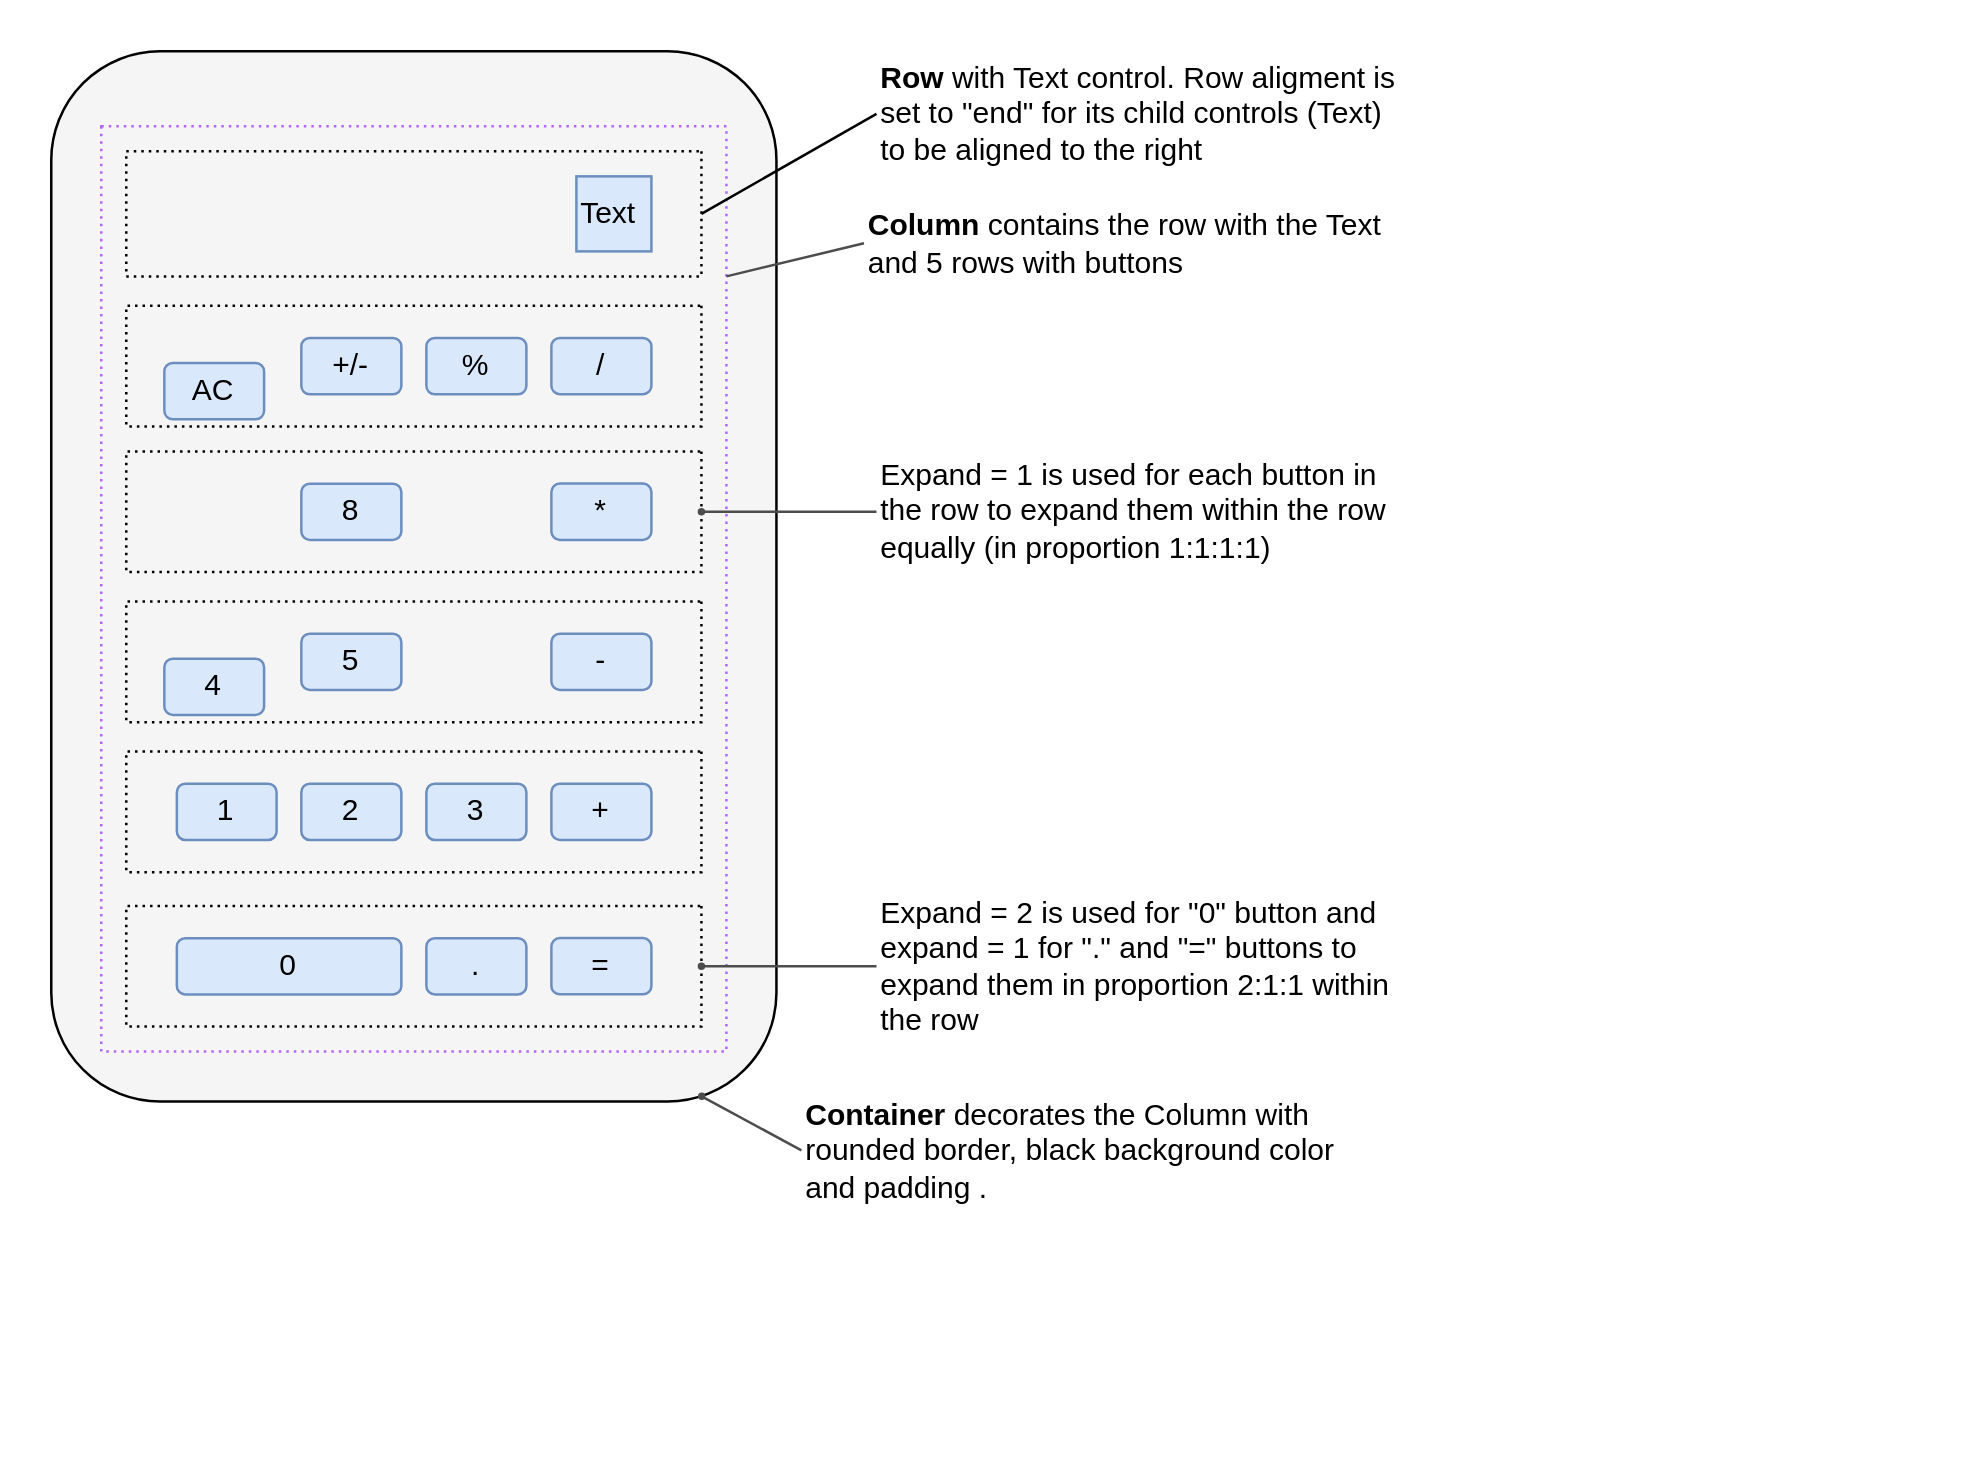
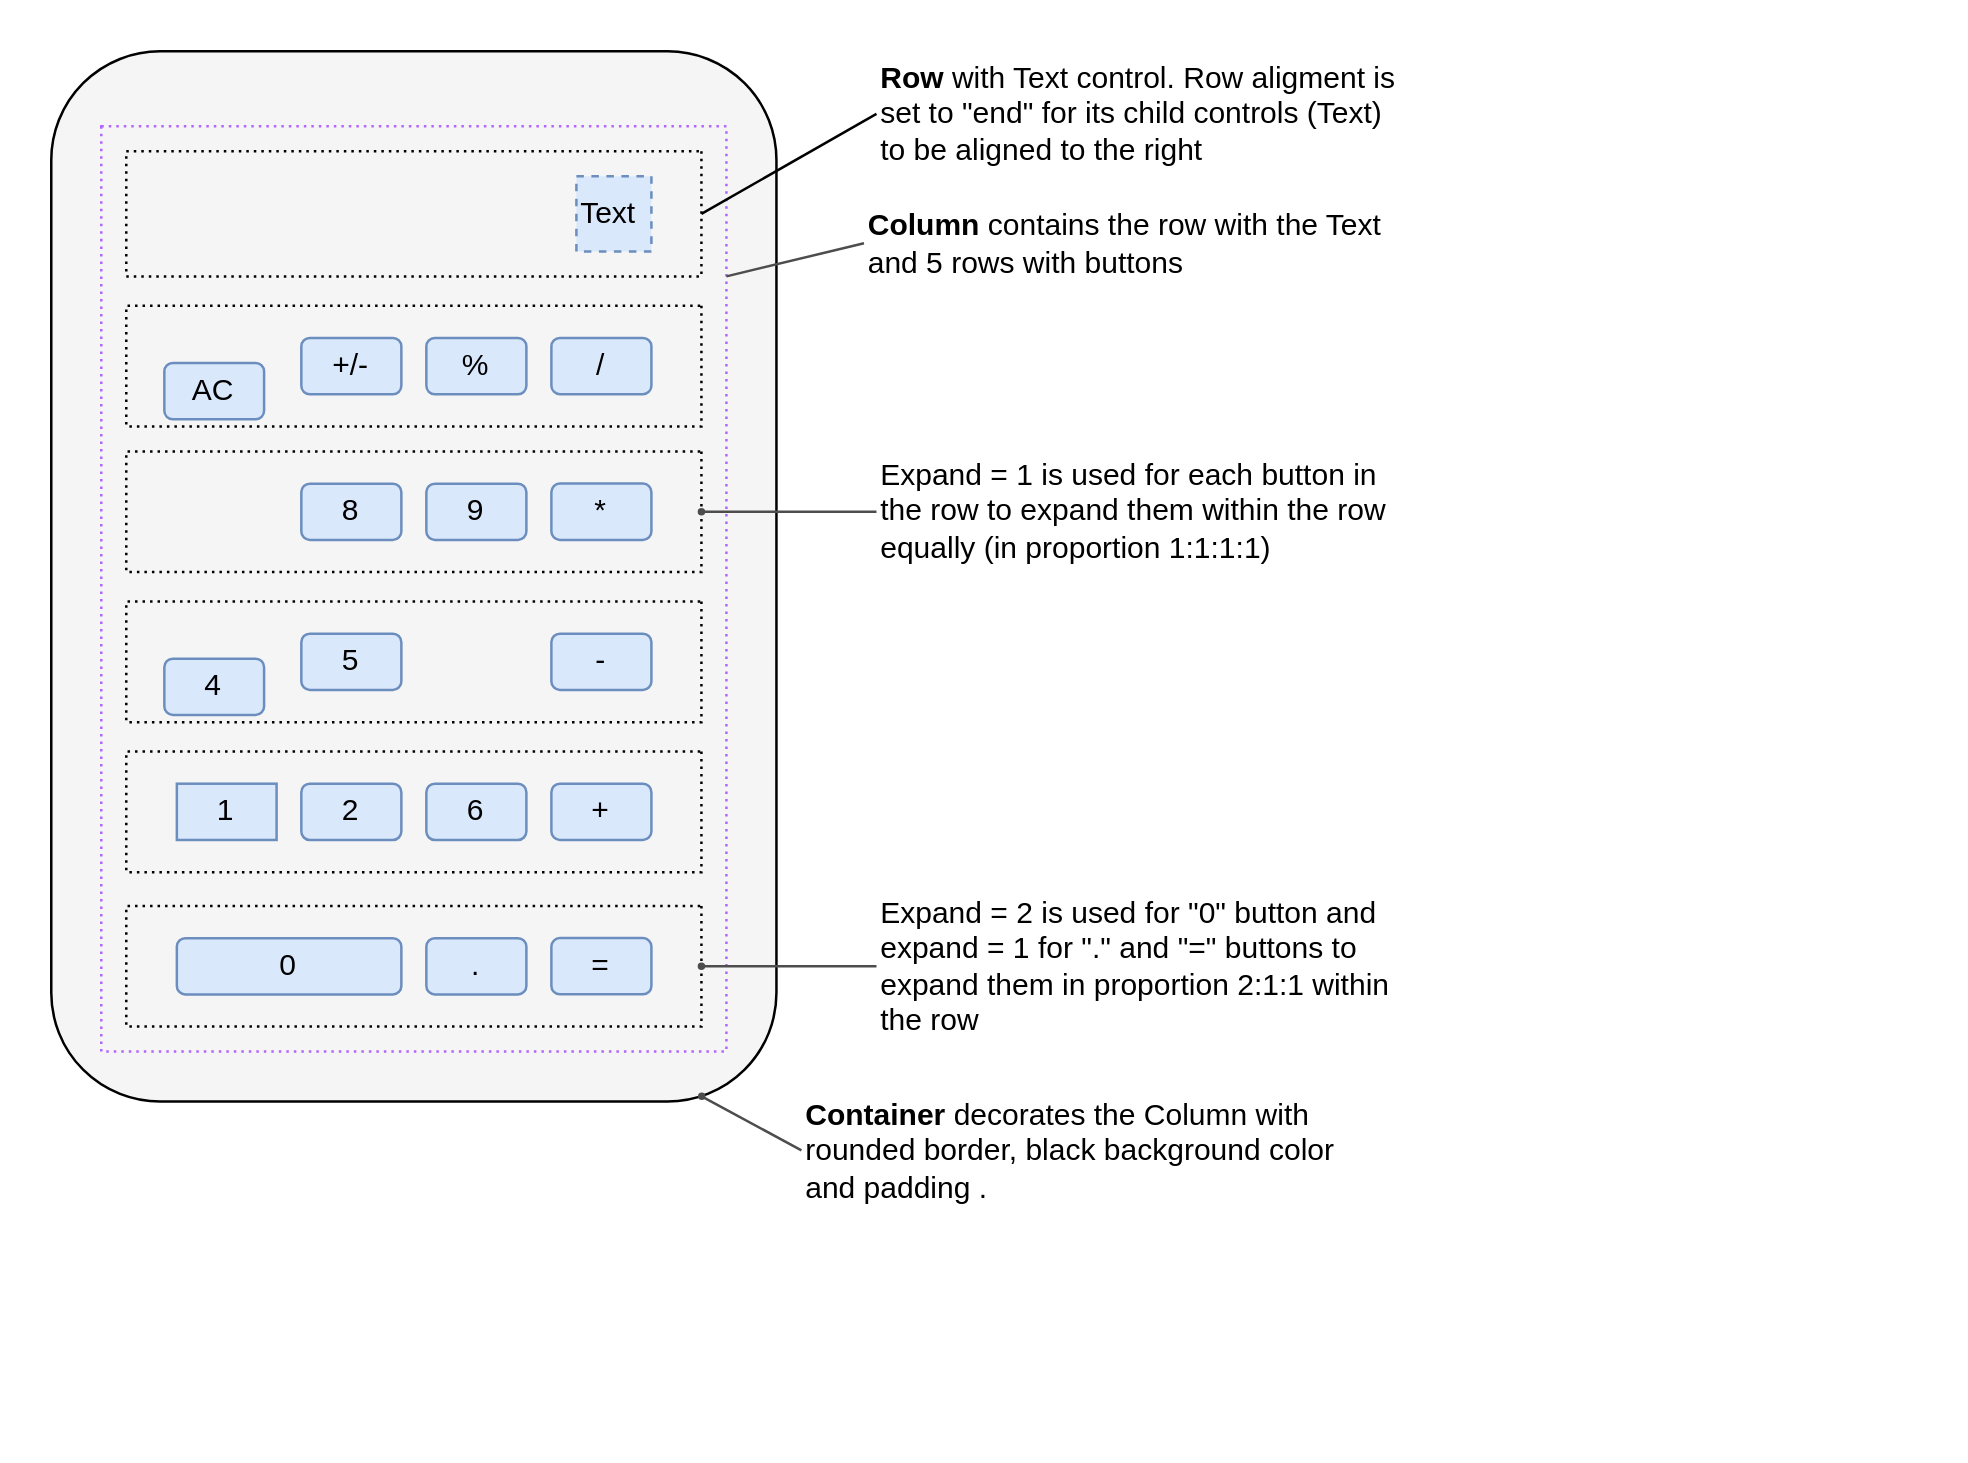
- <mxCell id="7" value="Text" style="rounded=0;whiteSpace=wrap;html=1;fillColor=#dae8fc;sketch=0;strokeColor=#6c8ebf;align=left;" vertex="1" parent="1"><mxGeometry x="230" y="70" width="30" height="30" as="geometry" /></mxCell>
+ <mxCell id="7" value="Text" style="rounded=0;whiteSpace=wrap;html=1;fillColor=#dae8fc;sketch=0;strokeColor=#6c8ebf;align=left;dashed=1;" vertex="1" parent="1"><mxGeometry x="230" y="70" width="30" height="30" as="geometry" /></mxCell>
+ <mxCell id="20" value="9" style="rounded=1;whiteSpace=wrap;html=1;fillColor=#dae8fc;sketch=0;strokeColor=#6c8ebf;" vertex="1" parent="1"><mxGeometry x="170" y="192.88" width="40" height="22.5" as="geometry" /></mxCell>
- <mxCell id="29" value="3" style="rounded=1;whiteSpace=wrap;html=1;fillColor=#dae8fc;sketch=0;strokeColor=#6c8ebf;" vertex="1" parent="1"><mxGeometry x="170" y="312.88" width="40" height="22.5" as="geometry" /></mxCell>
+ <mxCell id="29" value="6" style="rounded=1;whiteSpace=wrap;html=1;fillColor=#dae8fc;sketch=0;strokeColor=#6c8ebf;" vertex="1" parent="1"><mxGeometry x="170" y="312.88" width="40" height="22.5" as="geometry" /></mxCell>
- <mxCell id="27" value="1" style="rounded=1;whiteSpace=wrap;html=1;fillColor=#dae8fc;sketch=0;strokeColor=#6c8ebf;" vertex="1" parent="1"><mxGeometry x="70.22" y="312.88" width="39.89" height="22.5" as="geometry" /></mxCell>
+ <mxCell id="27" value="1" style="whiteSpace=wrap;html=1;fillColor=#dae8fc;sketch=0;strokeColor=#6c8ebf;rounded=0;" vertex="1" parent="1"><mxGeometry x="70.22" y="312.88" width="39.89" height="22.5" as="geometry" /></mxCell>
